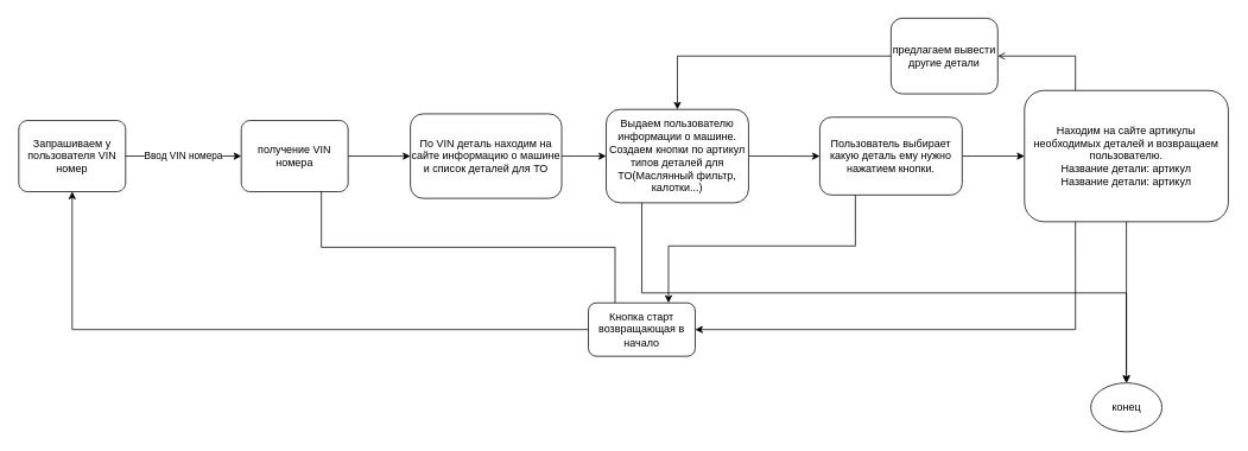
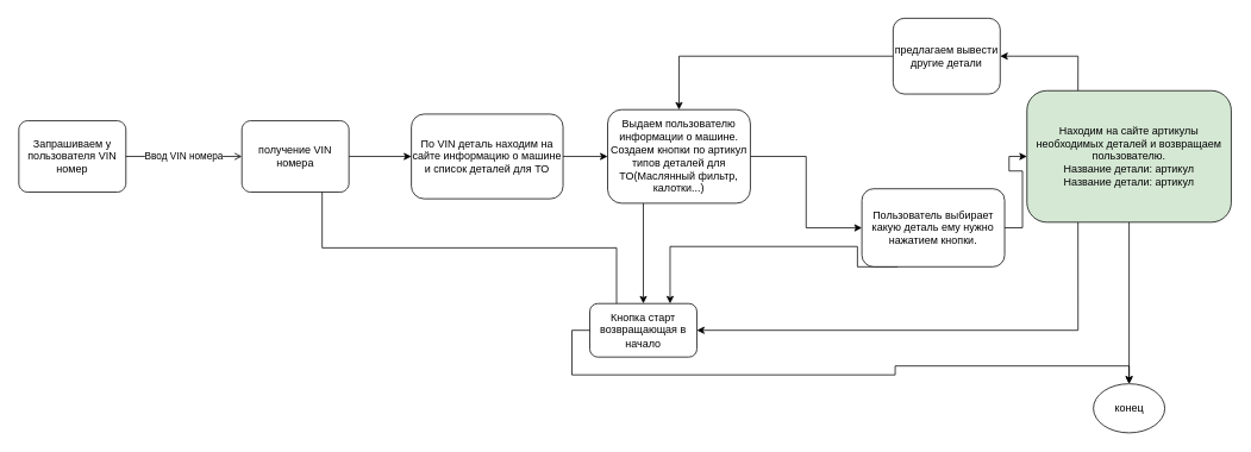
- <mxCell id="17" style="edgeStyle=orthogonalEdgeStyle;rounded=0;orthogonalLoop=1;jettySize=auto;html=1;exitX=0.25;exitY=0;exitDx=0;exitDy=0;entryX=1;entryY=0.5;entryDx=0;entryDy=0;endArrow=open;" parent="1" source="18" target="23" edge="1"><mxGeometry relative="1" as="geometry" /></mxCell>
+ <mxCell id="17" style="edgeStyle=orthogonalEdgeStyle;rounded=0;orthogonalLoop=1;jettySize=auto;html=1;exitX=0.25;exitY=0;exitDx=0;exitDy=0;entryX=1;entryY=0.5;entryDx=0;entryDy=0;" parent="1" source="18" target="23" edge="1"><mxGeometry relative="1" as="geometry" /></mxCell>
- <mxCell id="6" value="Ввод VIN номера" style="edgeStyle=orthogonalEdgeStyle;rounded=0;orthogonalLoop=1;jettySize=auto;html=1;exitX=1;exitY=0.5;exitDx=0;exitDy=0;exitPerimeter=0;entryX=0;entryY=0.5;entryDx=0;entryDy=0;entryPerimeter=0;" parent="1" source="2" target="5" edge="1"><mxGeometry relative="1" as="geometry" /></mxCell>
+ <mxCell id="6" value="Ввод VIN номера" style="edgeStyle=orthogonalEdgeStyle;rounded=0;orthogonalLoop=1;jettySize=auto;html=1;exitX=1;exitY=0.5;exitDx=0;exitDy=0;exitPerimeter=0;entryX=0;entryY=0.5;entryDx=0;entryDy=0;entryPerimeter=0;endArrow=open;" parent="1" source="2" target="5" edge="1"><mxGeometry relative="1" as="geometry" /></mxCell>
- <mxCell id="14" value="Пользователь выбирает какую деталь ему нужно нажатием кнопки." style="rounded=1;whiteSpace=wrap;html=1;" parent="1" vertex="1"><mxGeometry x="920" y="131.25" width="160" height="87.5" as="geometry" /></mxCell>
+ <mxCell id="14" value="Пользователь выбирает какую деталь ему нужно нажатием кнопки." style="rounded=1;whiteSpace=wrap;html=1;" parent="1" vertex="1"><mxGeometry x="965" y="211.25" width="160" height="87.5" as="geometry" /></mxCell>
- <mxCell id="18" value="Находим на сайте артикулы необходимых деталей и возвращаем пользователю.&lt;div&gt;Название детали: артикул&lt;/div&gt;&lt;div&gt;Название детали: артикул&lt;br&gt;&lt;/div&gt;" style="rounded=1;whiteSpace=wrap;html=1;" parent="1" vertex="1"><mxGeometry x="1150" y="101.25" width="229" height="147.5" as="geometry" /></mxCell>
+ <mxCell id="18" value="Находим на сайте артикулы необходимых деталей и возвращаем пользователю.&lt;div&gt;Название детали: артикул&lt;/div&gt;&lt;div&gt;Название детали: артикул&lt;br&gt;&lt;/div&gt;" style="rounded=1;whiteSpace=wrap;html=1;fillColor=#d5e8d4;" parent="1" vertex="1"><mxGeometry x="1150" y="101.25" width="229" height="147.5" as="geometry" /></mxCell>
- <mxCell id="10" style="edgeStyle=orthogonalEdgeStyle;rounded=0;orthogonalLoop=1;jettySize=auto;html=1;exitX=0.25;exitY=1;exitDx=0;exitDy=0;" parent="1" source="11" target="19" edge="1"><mxGeometry relative="1" as="geometry" /></mxCell>
+ <mxCell id="10" style="edgeStyle=orthogonalEdgeStyle;rounded=0;orthogonalLoop=1;jettySize=auto;html=1;exitX=0.25;exitY=1;exitDx=0;exitDy=0;entryX=0.5;entryY=0;entryDx=0;entryDy=0;" parent="1" source="11" target="20" edge="1"><mxGeometry relative="1" as="geometry" /></mxCell>
- <mxCell id="21" style="edgeStyle=orthogonalEdgeStyle;rounded=0;orthogonalLoop=1;jettySize=auto;html=1;exitX=0;exitY=0.5;exitDx=0;exitDy=0;entryX=0.5;entryY=1;entryDx=0;entryDy=0;entryPerimeter=0;" parent="1" source="20" target="2" edge="1"><mxGeometry relative="1" as="geometry" /></mxCell>
+ <mxCell id="21" style="edgeStyle=orthogonalEdgeStyle;rounded=0;orthogonalLoop=1;jettySize=auto;html=1;exitX=0;exitY=0.5;exitDx=0;exitDy=0;" parent="1" source="20" target="19" edge="1"><mxGeometry relative="1" as="geometry" /></mxCell>
